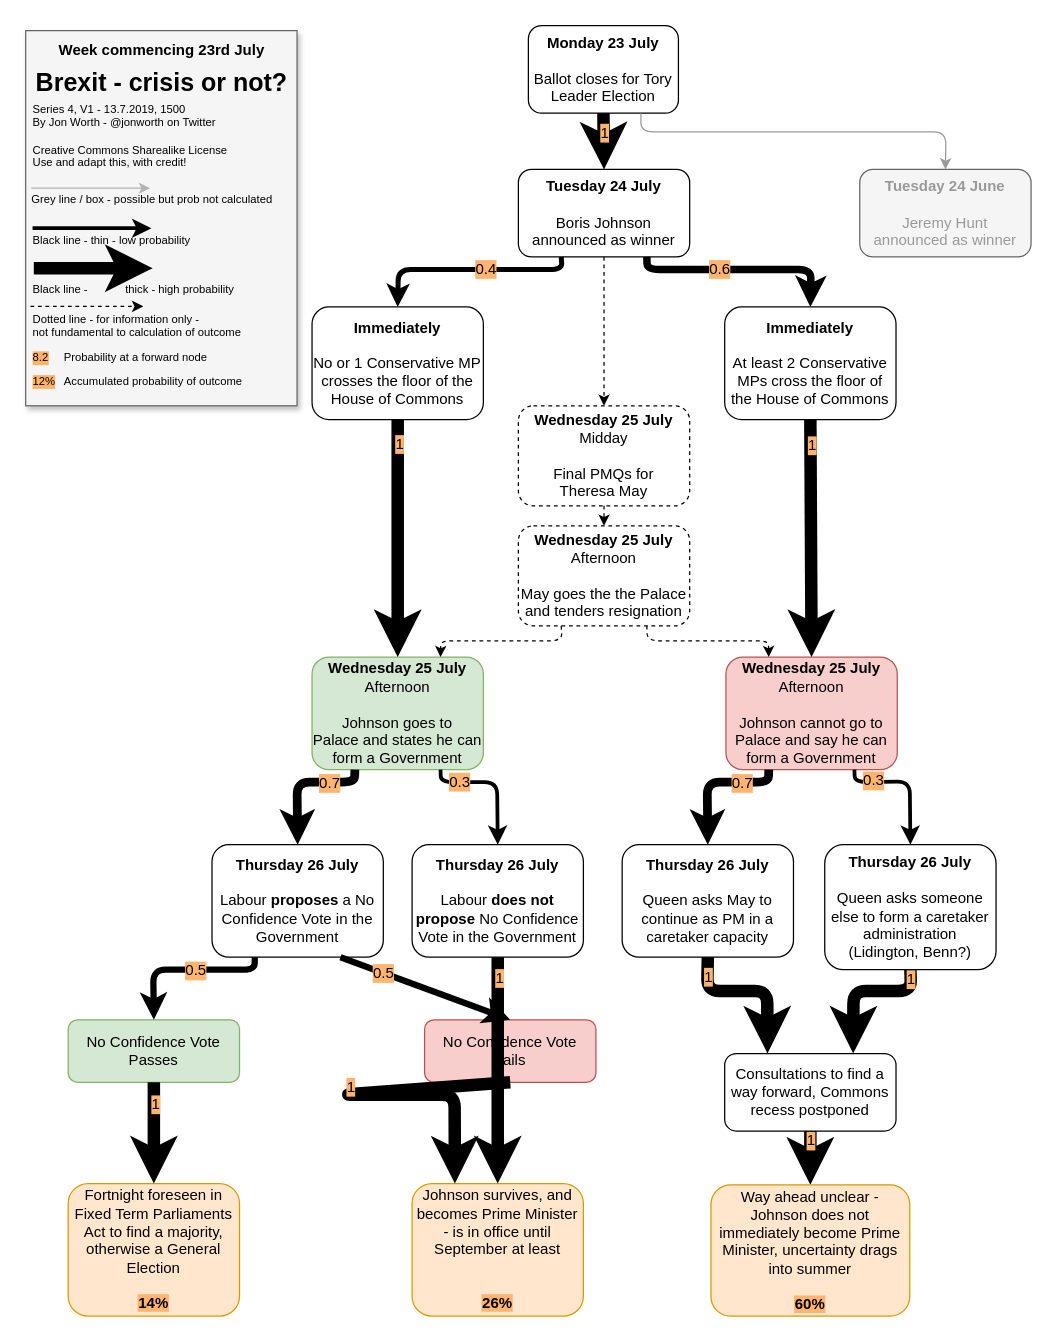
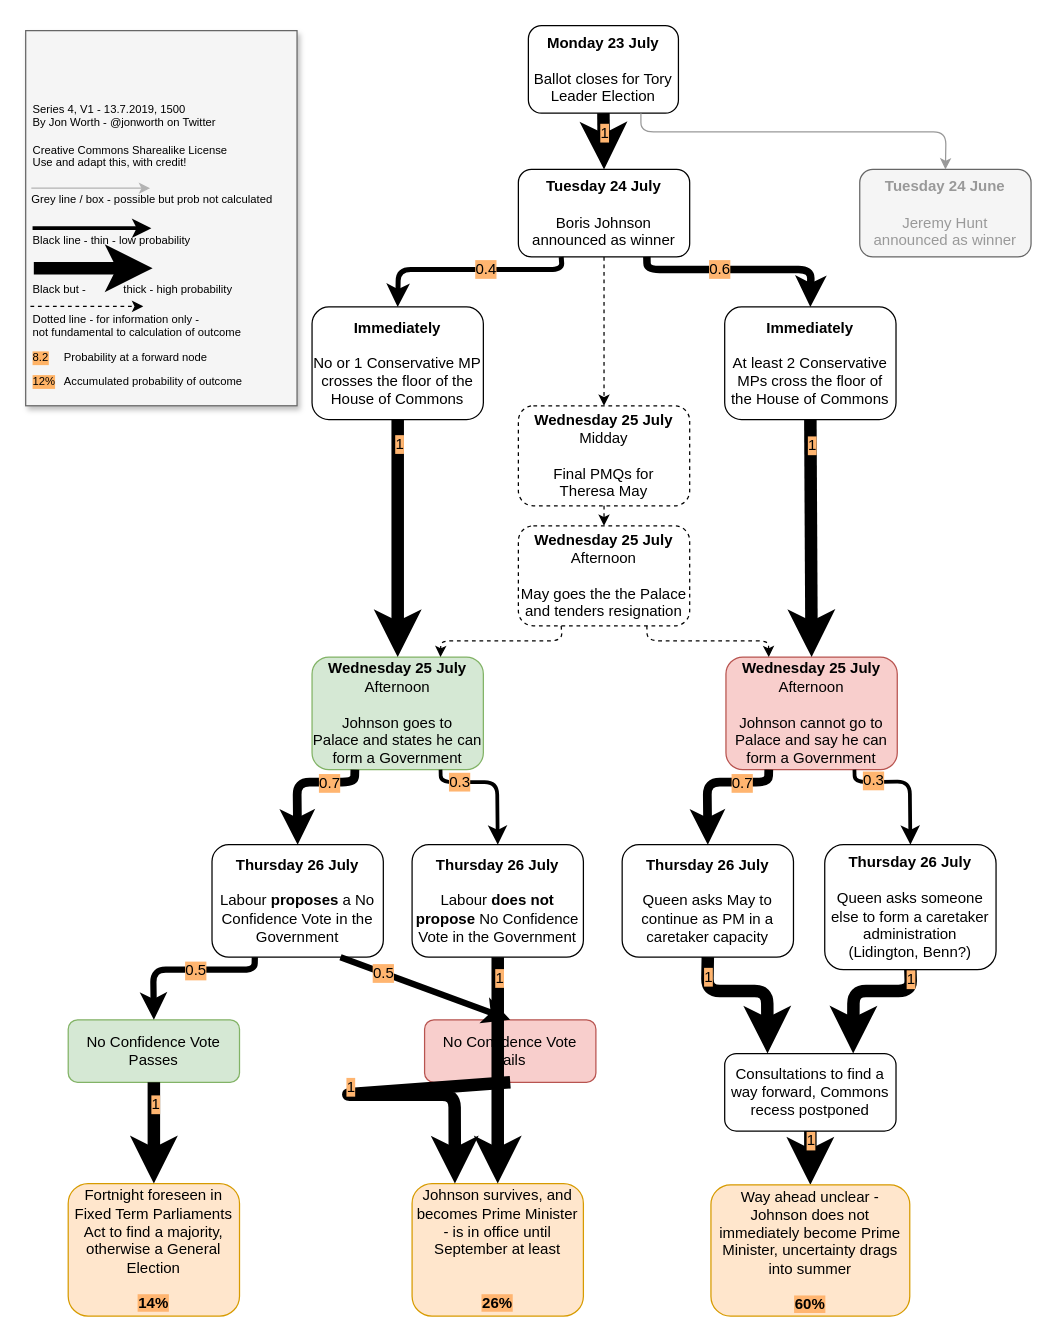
- <mxCell id="62" value="&lt;b&gt;&lt;font style=&quot;font-size: 12px&quot;&gt;Week commencing&amp;nbsp;&lt;/font&gt;&lt;span style=&quot;font-size: 12px&quot;&gt;23rd July&lt;/span&gt;&lt;br&gt;&lt;font style=&quot;font-size: 20px&quot;&gt;Brexit - crisis or not?&lt;/font&gt;&lt;br&gt;&lt;/b&gt;" style="text;html=1;strokeColor=none;fillColor=none;spacing=5;spacingTop=-20;whiteSpace=wrap;overflow=hidden;rounded=0;labelBackgroundColor=none;fontSize=24;align=center;" vertex="1" parent="1"><mxGeometry x="20.5" y="32" width="216" height="44" as="geometry" /></mxCell>
- <mxCell id="66" value="Black line -&amp;nbsp; &amp;nbsp; &amp;nbsp; &amp;nbsp; &amp;nbsp; &amp;nbsp; thick - high probability" style="text;html=1;resizable=0;points=[];autosize=1;align=left;verticalAlign=top;spacingTop=-4;fontSize=9;" vertex="1" parent="1"><mxGeometry x="23.5" y="223" width="180" height="10" as="geometry" /></mxCell>
+ <mxCell id="66" value="Black but -&amp;nbsp; &amp;nbsp; &amp;nbsp; &amp;nbsp; &amp;nbsp; &amp;nbsp; thick - high probability" style="text;html=1;resizable=0;points=[];autosize=1;align=left;verticalAlign=top;spacingTop=-4;fontSize=9;" vertex="1" parent="1"><mxGeometry x="23.5" y="223" width="180" height="10" as="geometry" /></mxCell>
